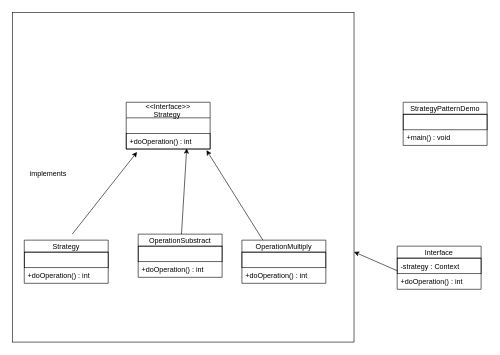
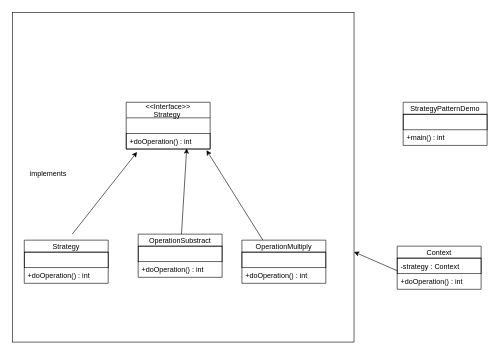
- <mxCell id="24" value="+main() : void" style="text;strokeColor=none;fillColor=none;align=left;verticalAlign=top;spacingLeft=4;spacingRight=4;overflow=hidden;rotatable=0;points=[[0,0.5],[1,0.5]];portConstraint=eastwest;" vertex="1" parent="22"><mxGeometry y="46" width="140" height="26" as="geometry" /></mxCell>
+ <mxCell id="24" value="+main() : int" style="text;strokeColor=none;fillColor=none;align=left;verticalAlign=top;spacingLeft=4;spacingRight=4;overflow=hidden;rotatable=0;points=[[0,0.5],[1,0.5]];portConstraint=eastwest;" vertex="1" parent="22"><mxGeometry y="46" width="140" height="26" as="geometry" /></mxCell>
- <mxCell id="19" value="Interface" style="swimlane;fontStyle=0;childLayout=stackLayout;horizontal=1;startSize=20;fillColor=none;horizontalStack=0;resizeParent=1;resizeParentMax=0;resizeLast=0;collapsible=1;marginBottom=0;strokeColor=default;" vertex="1" parent="1"><mxGeometry x="662" y="410" width="140" height="72" as="geometry" /></mxCell>
+ <mxCell id="19" value="Context" style="swimlane;fontStyle=0;childLayout=stackLayout;horizontal=1;startSize=20;fillColor=none;horizontalStack=0;resizeParent=1;resizeParentMax=0;resizeLast=0;collapsible=1;marginBottom=0;strokeColor=default;" vertex="1" parent="1"><mxGeometry x="662" y="410" width="140" height="72" as="geometry" /></mxCell>
